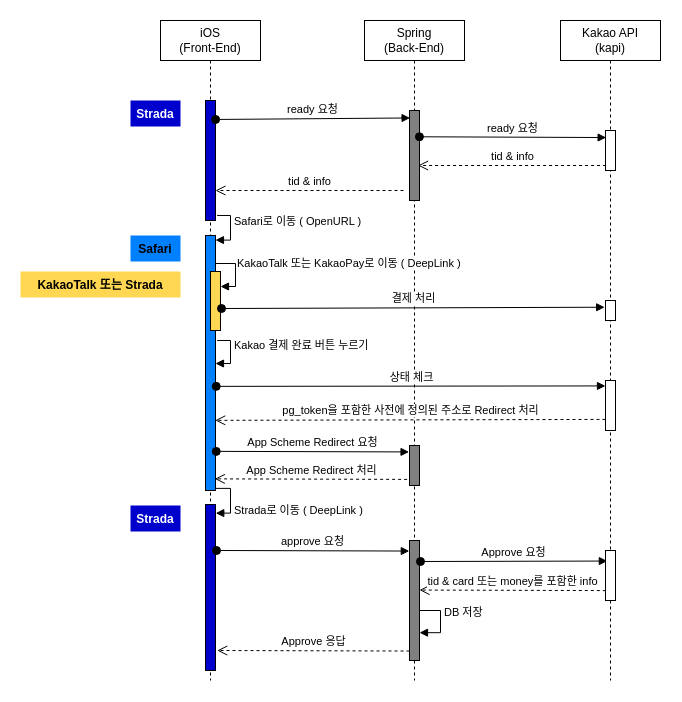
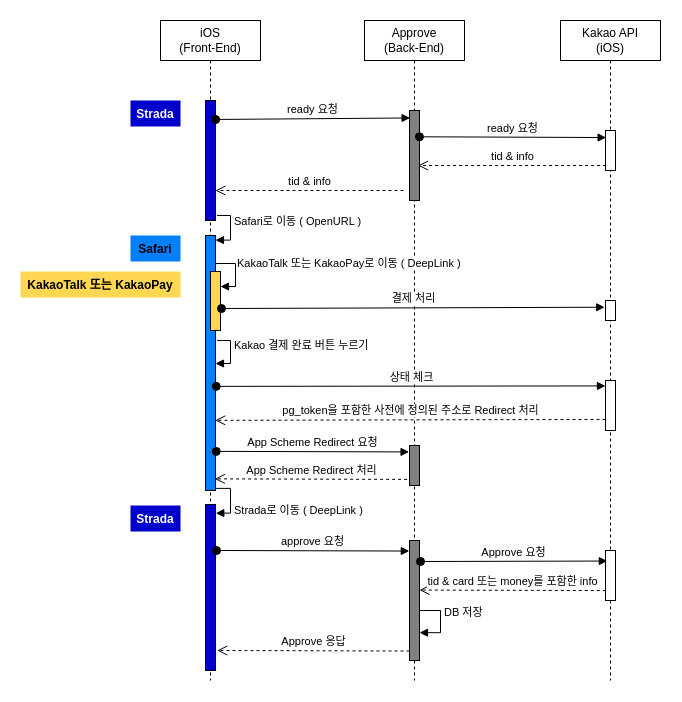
- <mxCell id="2" value="Spring&lt;br&gt;(Back-End)" style="shape=umlLifeline;perimeter=lifelinePerimeter;whiteSpace=wrap;html=1;container=1;collapsible=0;recursiveResize=0;outlineConnect=0;" parent="1" vertex="1"><mxGeometry x="364" y="20" width="100" height="660" as="geometry" /></mxCell>
+ <mxCell id="2" value="Approve&lt;br&gt;(Back-End)" style="shape=umlLifeline;perimeter=lifelinePerimeter;whiteSpace=wrap;html=1;container=1;collapsible=0;recursiveResize=0;outlineConnect=0;" parent="1" vertex="1"><mxGeometry x="364" y="20" width="100" height="660" as="geometry" /></mxCell>
- <mxCell id="19" value="Kakao API&lt;br&gt;(kapi)" style="shape=umlLifeline;perimeter=lifelinePerimeter;whiteSpace=wrap;html=1;container=1;collapsible=0;recursiveResize=0;outlineConnect=0;" parent="1" vertex="1"><mxGeometry x="560" y="20" width="100" height="660" as="geometry" /></mxCell>
+ <mxCell id="19" value="Kakao API&lt;br&gt;(iOS)" style="shape=umlLifeline;perimeter=lifelinePerimeter;whiteSpace=wrap;html=1;container=1;collapsible=0;recursiveResize=0;outlineConnect=0;" parent="1" vertex="1"><mxGeometry x="560" y="20" width="100" height="660" as="geometry" /></mxCell>
- <mxCell id="34" value="KakaoTalk 또는 Strada" style="text;align=center;fontStyle=1;fontColor=black;verticalAlign=middle;spacingLeft=3;spacingRight=3;strokeColor=none;rotatable=0;points=[[0,0.5],[1,0.5]];portConstraint=eastwest;fillColor=#FFD752;" parent="1" vertex="1"><mxGeometry x="20" y="271" width="160" height="26" as="geometry" /></mxCell>
+ <mxCell id="34" value="KakaoTalk 또는 KakaoPay" style="text;align=center;fontStyle=1;fontColor=black;verticalAlign=middle;spacingLeft=3;spacingRight=3;strokeColor=none;rotatable=0;points=[[0,0.5],[1,0.5]];portConstraint=eastwest;fillColor=#FFD752;" parent="1" vertex="1"><mxGeometry x="20" y="271" width="160" height="26" as="geometry" /></mxCell>
